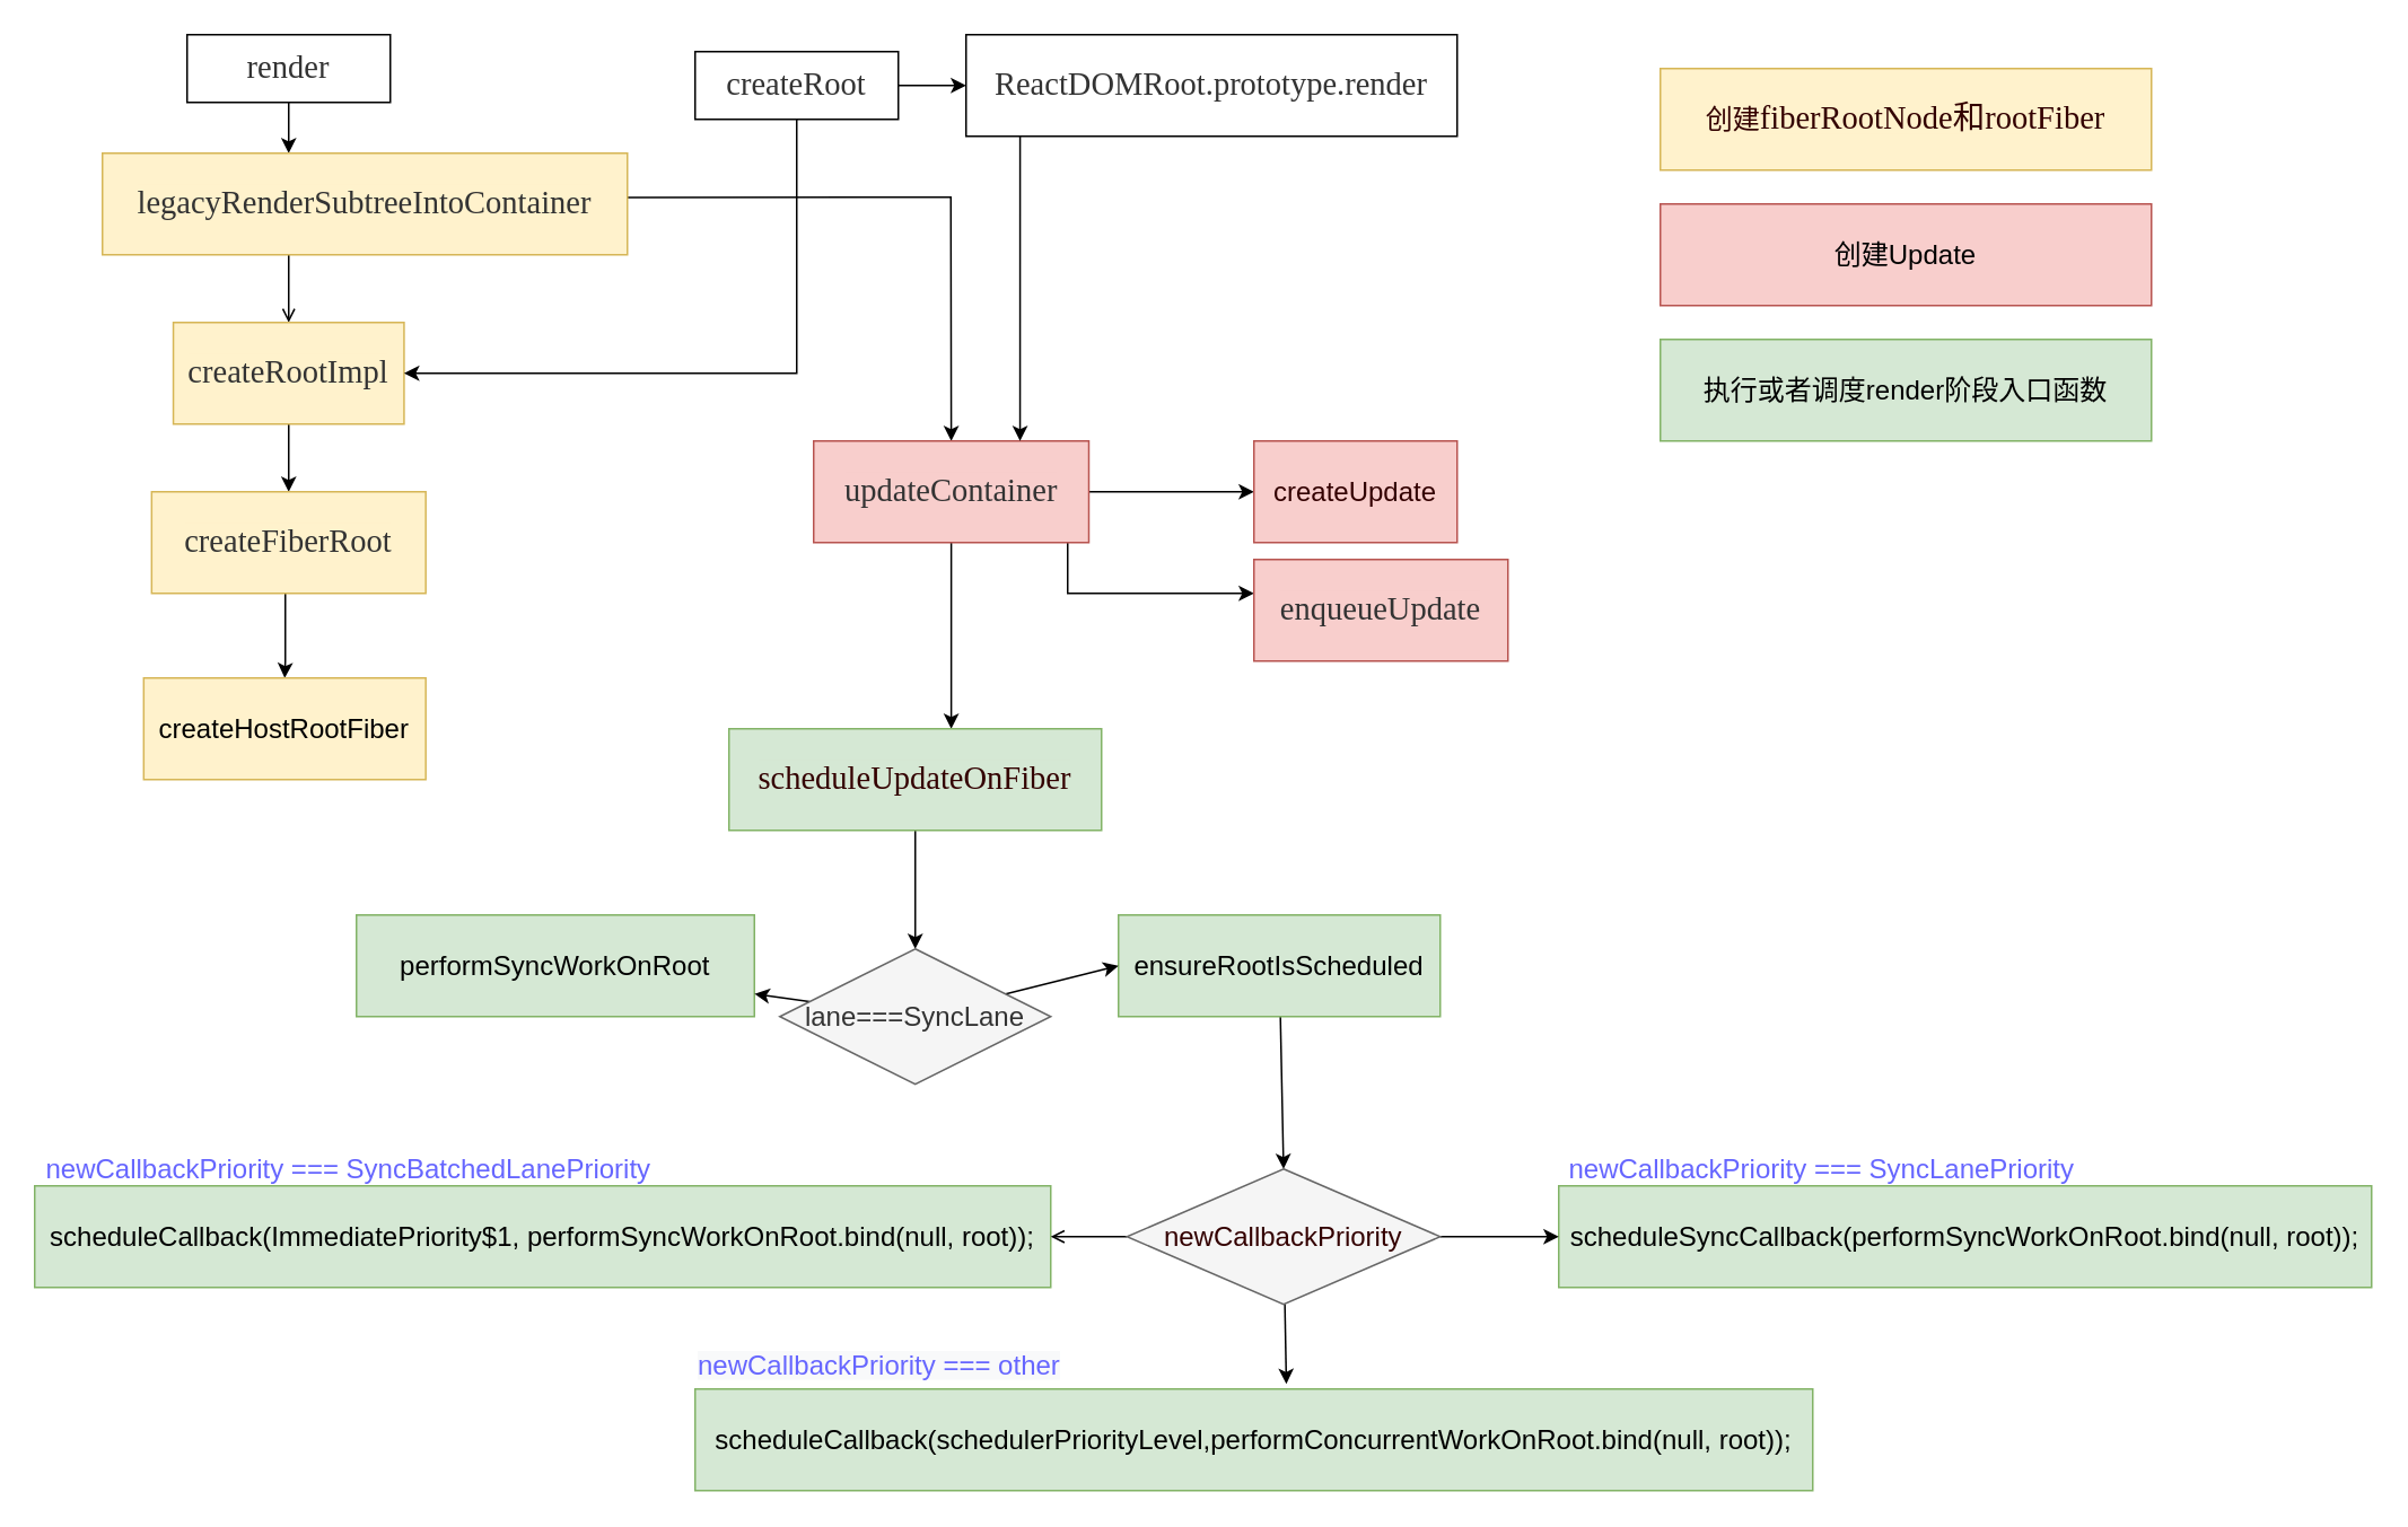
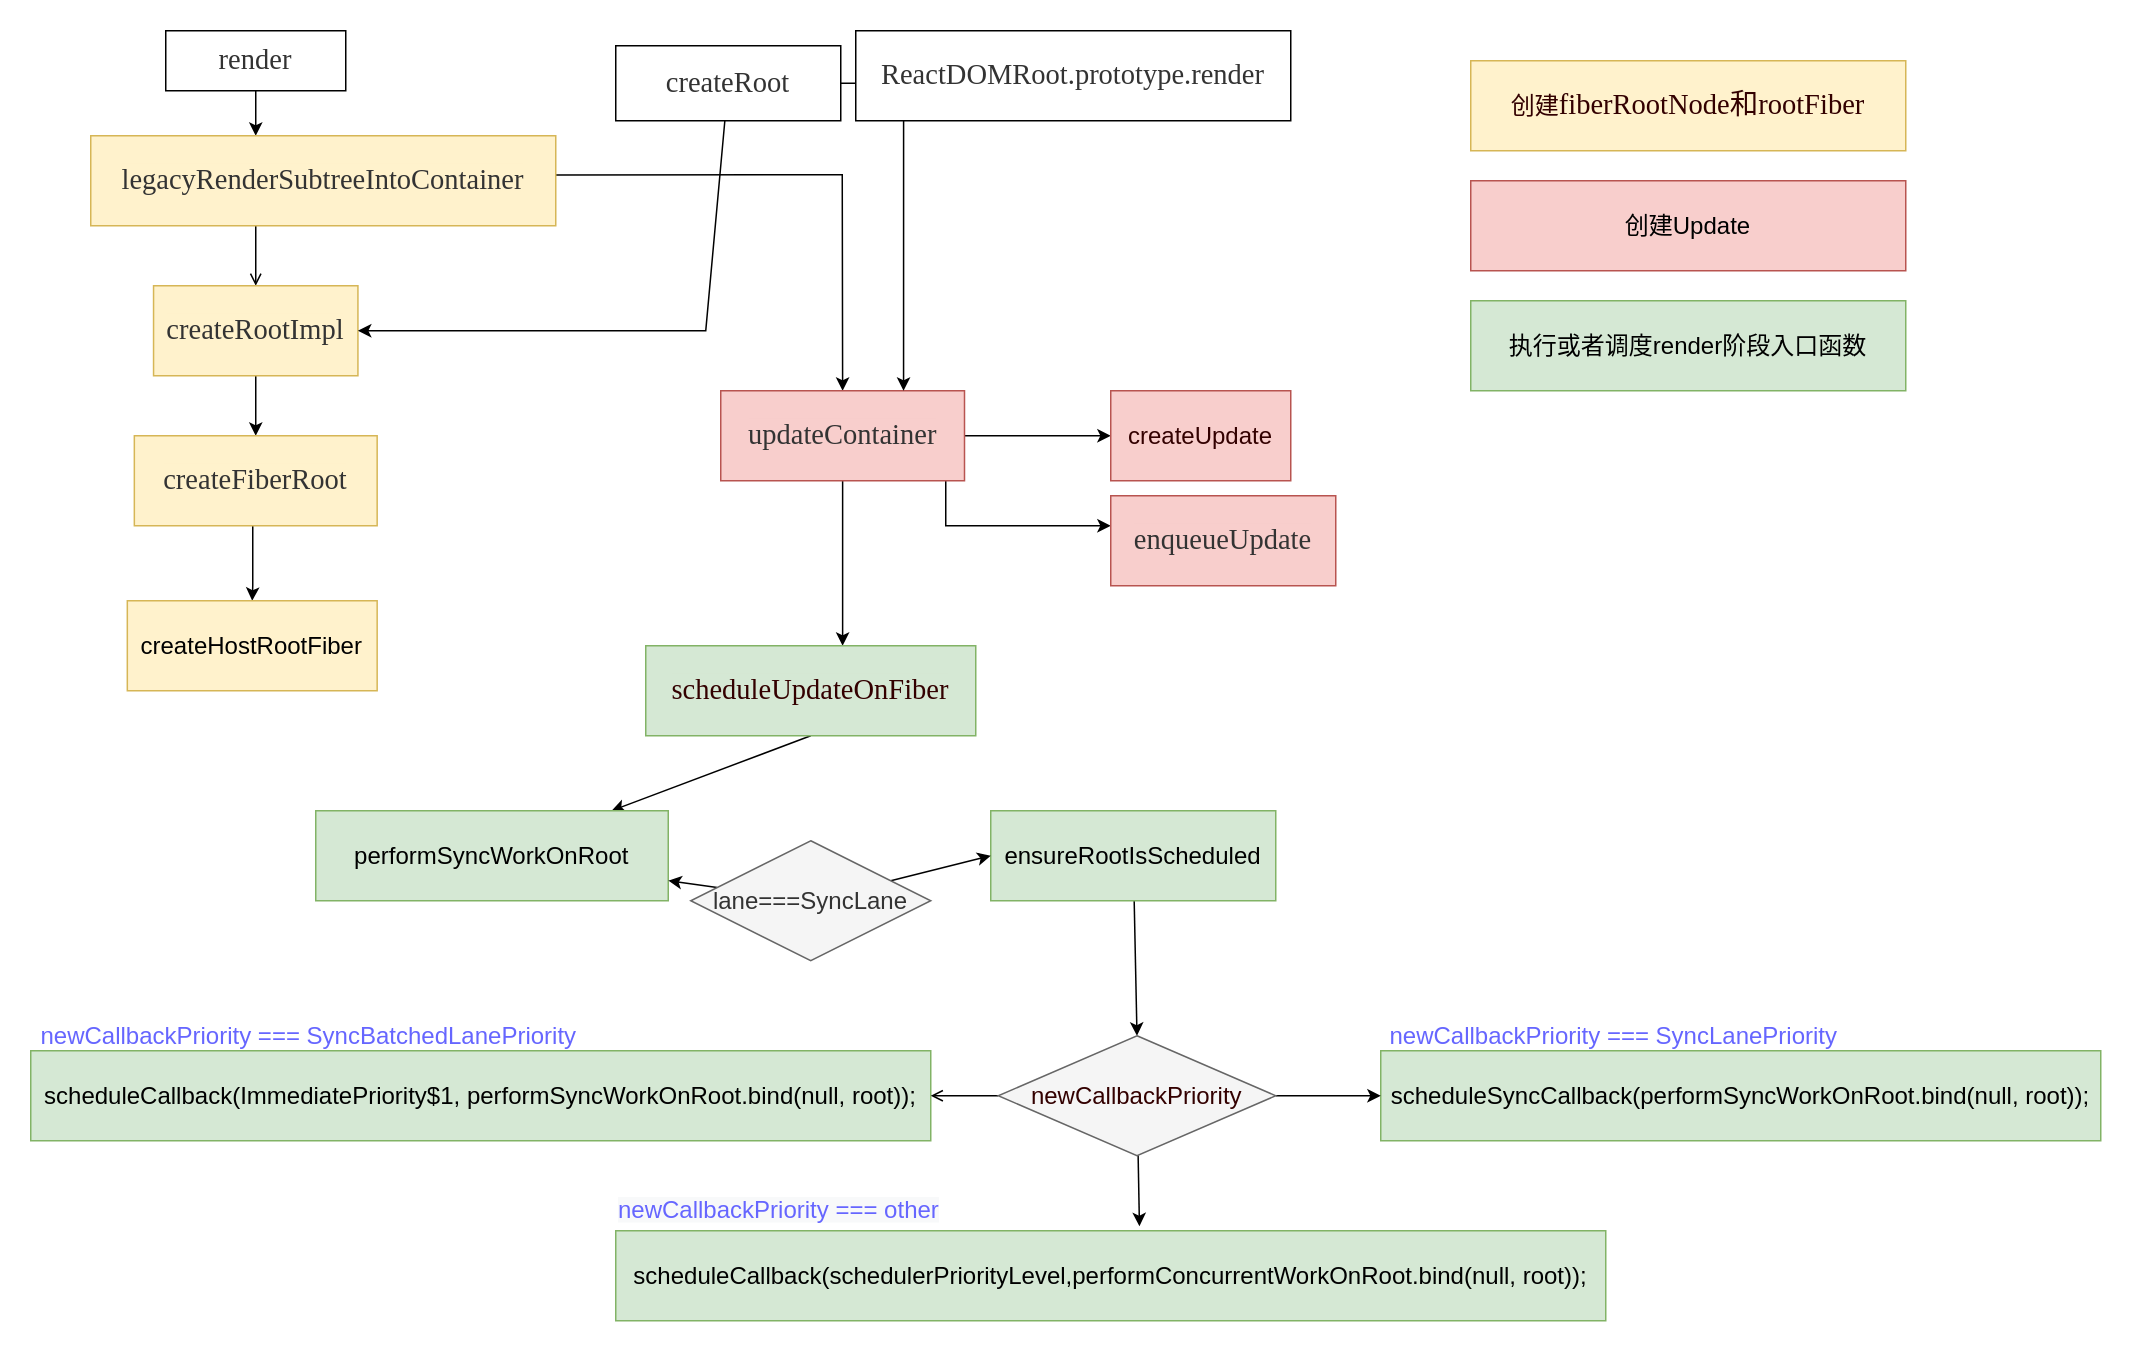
- <mxCell id="18" value="&lt;span style=&quot;color: rgb(51 , 51 , 51) ; font-family: &amp;#34;vollkorn&amp;#34; , &amp;#34;palatino&amp;#34; , &amp;#34;times&amp;#34; ; font-size: 19px ; text-align: justify ; background-color: rgb(255 , 255 , 255)&quot;&gt;createRoot&lt;/span&gt;" style="rounded=0;whiteSpace=wrap;html=1;" parent="1" vertex="1"><mxGeometry x="410" y="30" width="120" height="40" as="geometry" /></mxCell>
+ <mxCell id="18" value="&lt;span style=&quot;color: rgb(51 , 51 , 51) ; font-family: &amp;#34;vollkorn&amp;#34; , &amp;#34;palatino&amp;#34; , &amp;#34;times&amp;#34; ; font-size: 19px ; text-align: justify ; background-color: rgb(255 , 255 , 255)&quot;&gt;createRoot&lt;/span&gt;" style="rounded=0;whiteSpace=wrap;html=1;" parent="1" vertex="1"><mxGeometry x="410" y="30" width="150" height="50" as="geometry" /></mxCell>
- <mxCell id="19" style="edgeStyle=none;rounded=0;orthogonalLoop=1;jettySize=auto;html=1;exitX=0.5;exitY=1;exitDx=0;exitDy=0;strokeWidth=1;fontSize=16;fontColor=#6666FF;entryX=0.5;entryY=0;entryDx=0;entryDy=0;" edge="1" parent="1" source="20" target="35"><mxGeometry relative="1" as="geometry"><mxPoint x="540" y="530" as="targetPoint" /></mxGeometry></mxCell>
+ <mxCell id="19" style="edgeStyle=none;rounded=0;orthogonalLoop=1;jettySize=auto;html=1;exitX=0.5;exitY=1;exitDx=0;exitDy=0;strokeWidth=1;fontSize=16;fontColor=#6666FF;" edge="1" parent="1" source="20" target="23"><mxGeometry relative="1" as="geometry"><mxPoint x="540" y="530" as="targetPoint" /></mxGeometry></mxCell>
